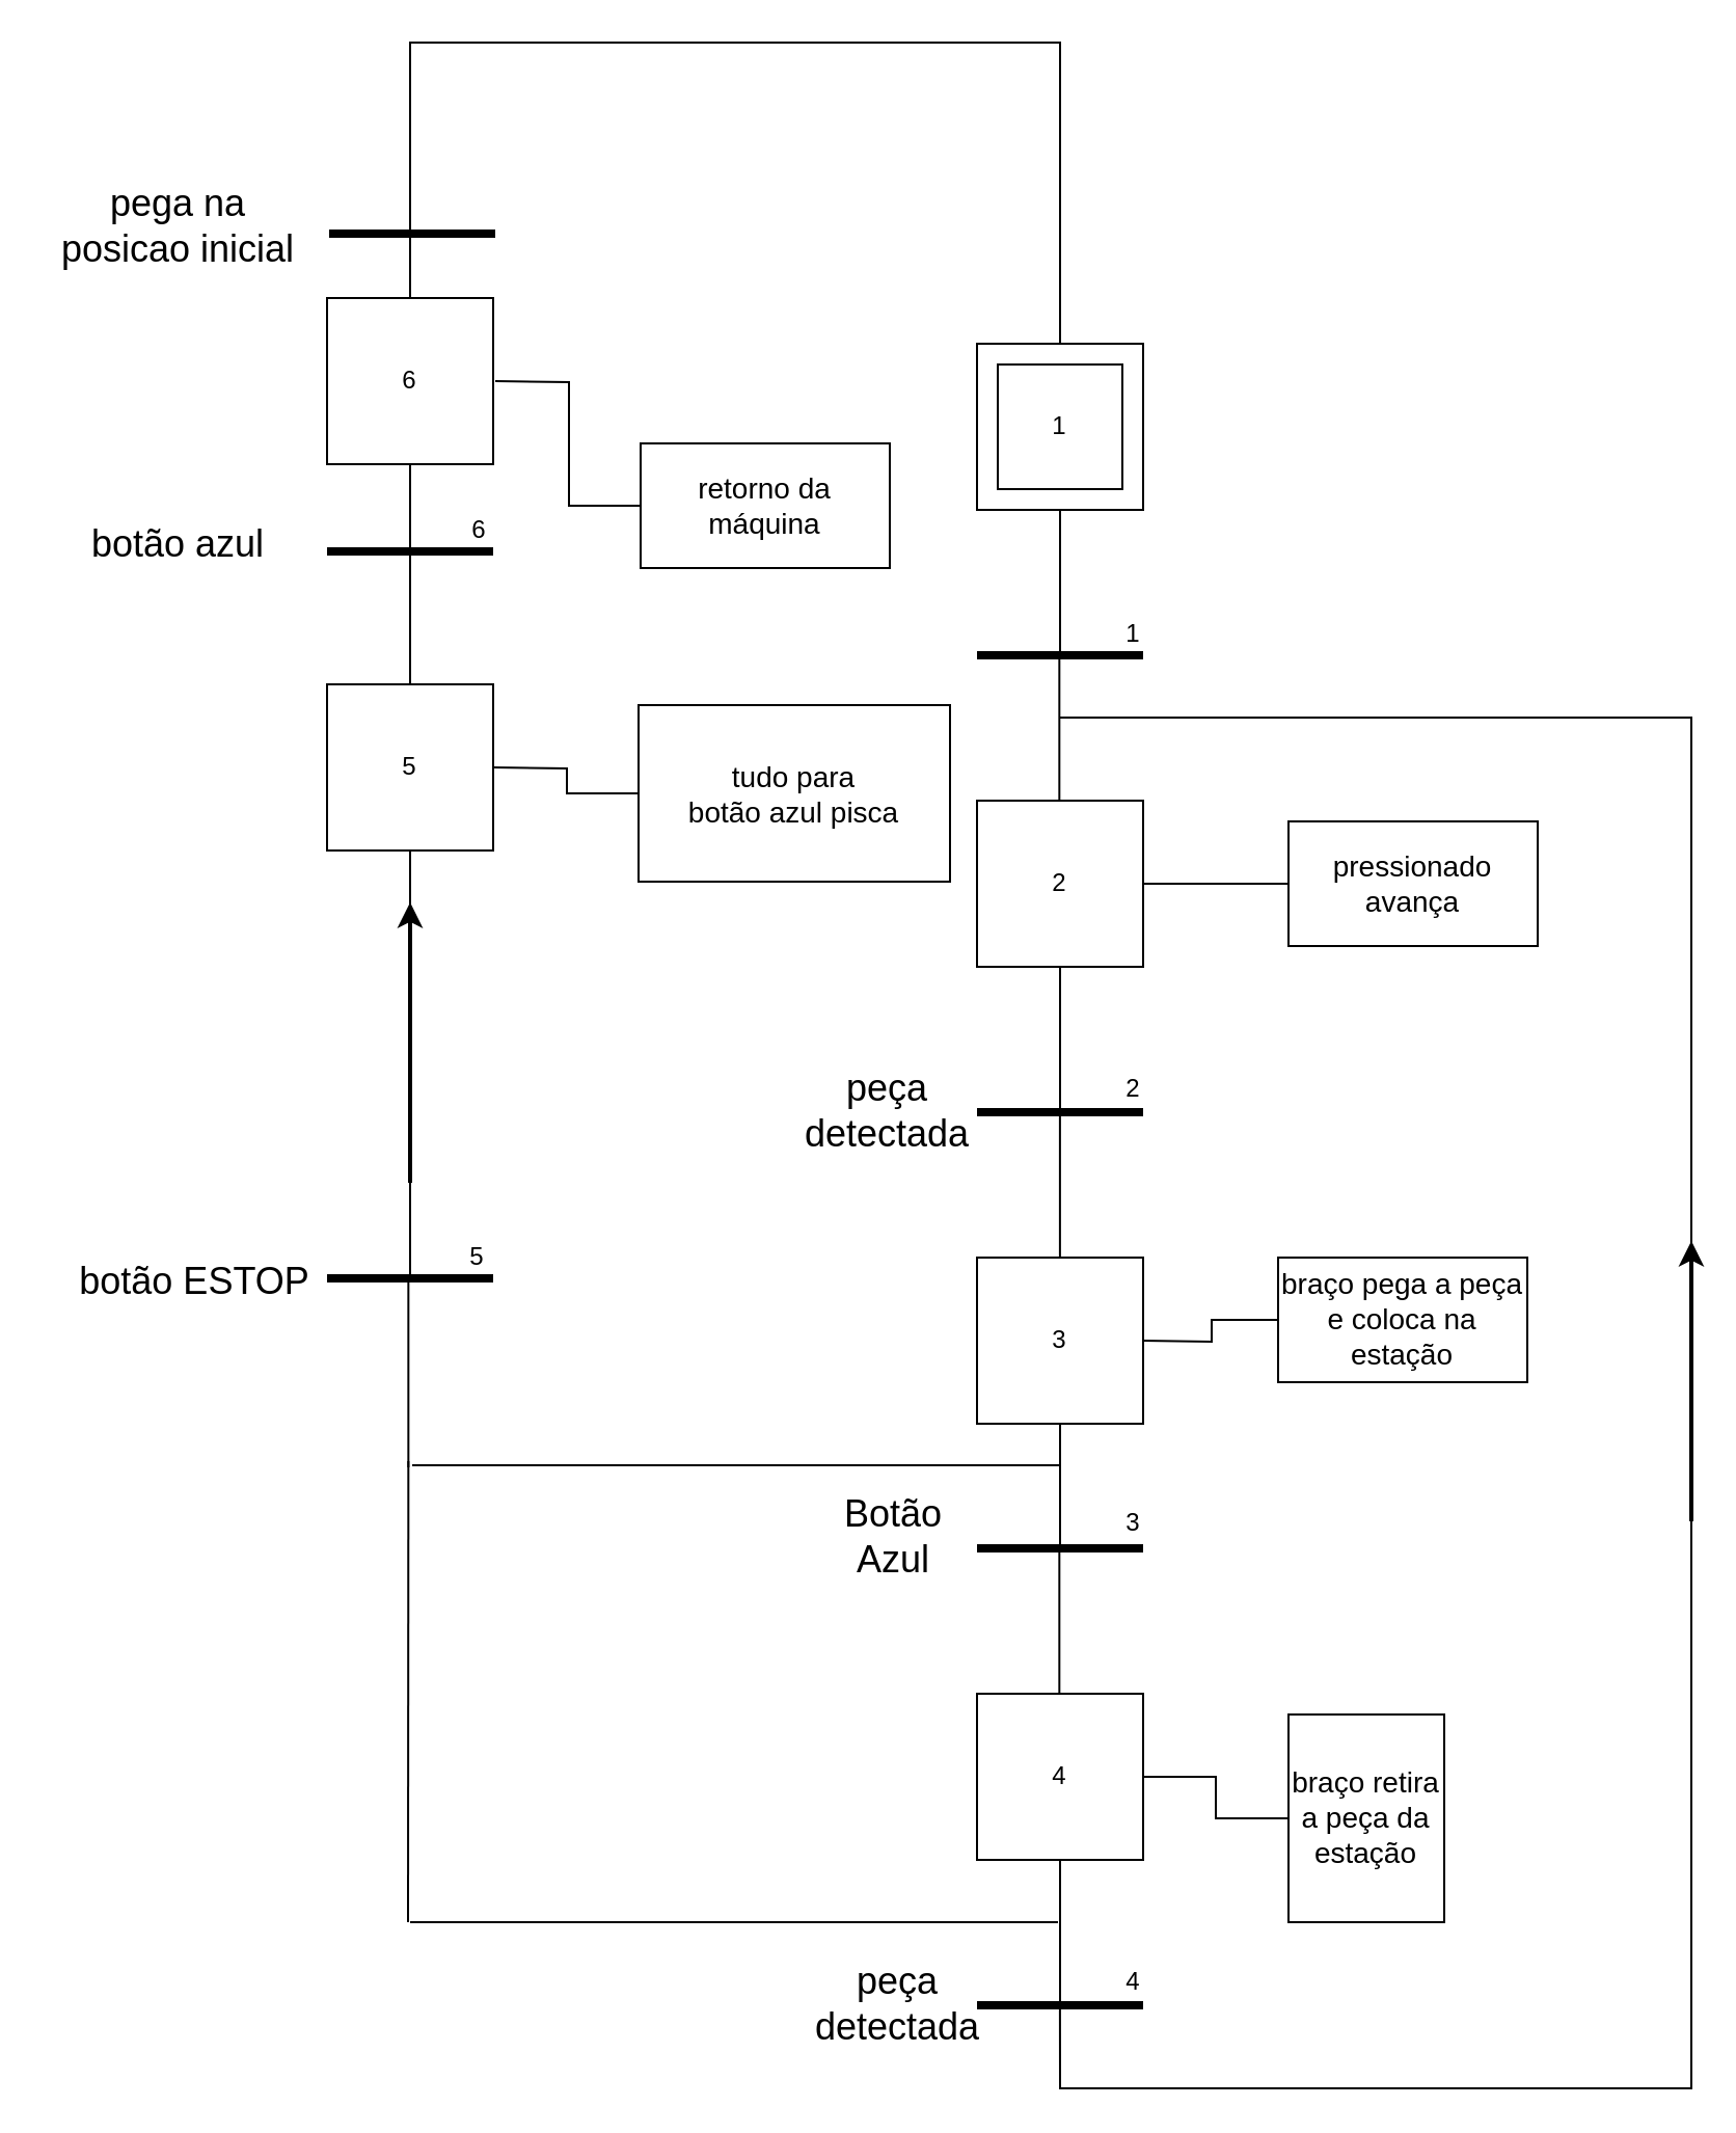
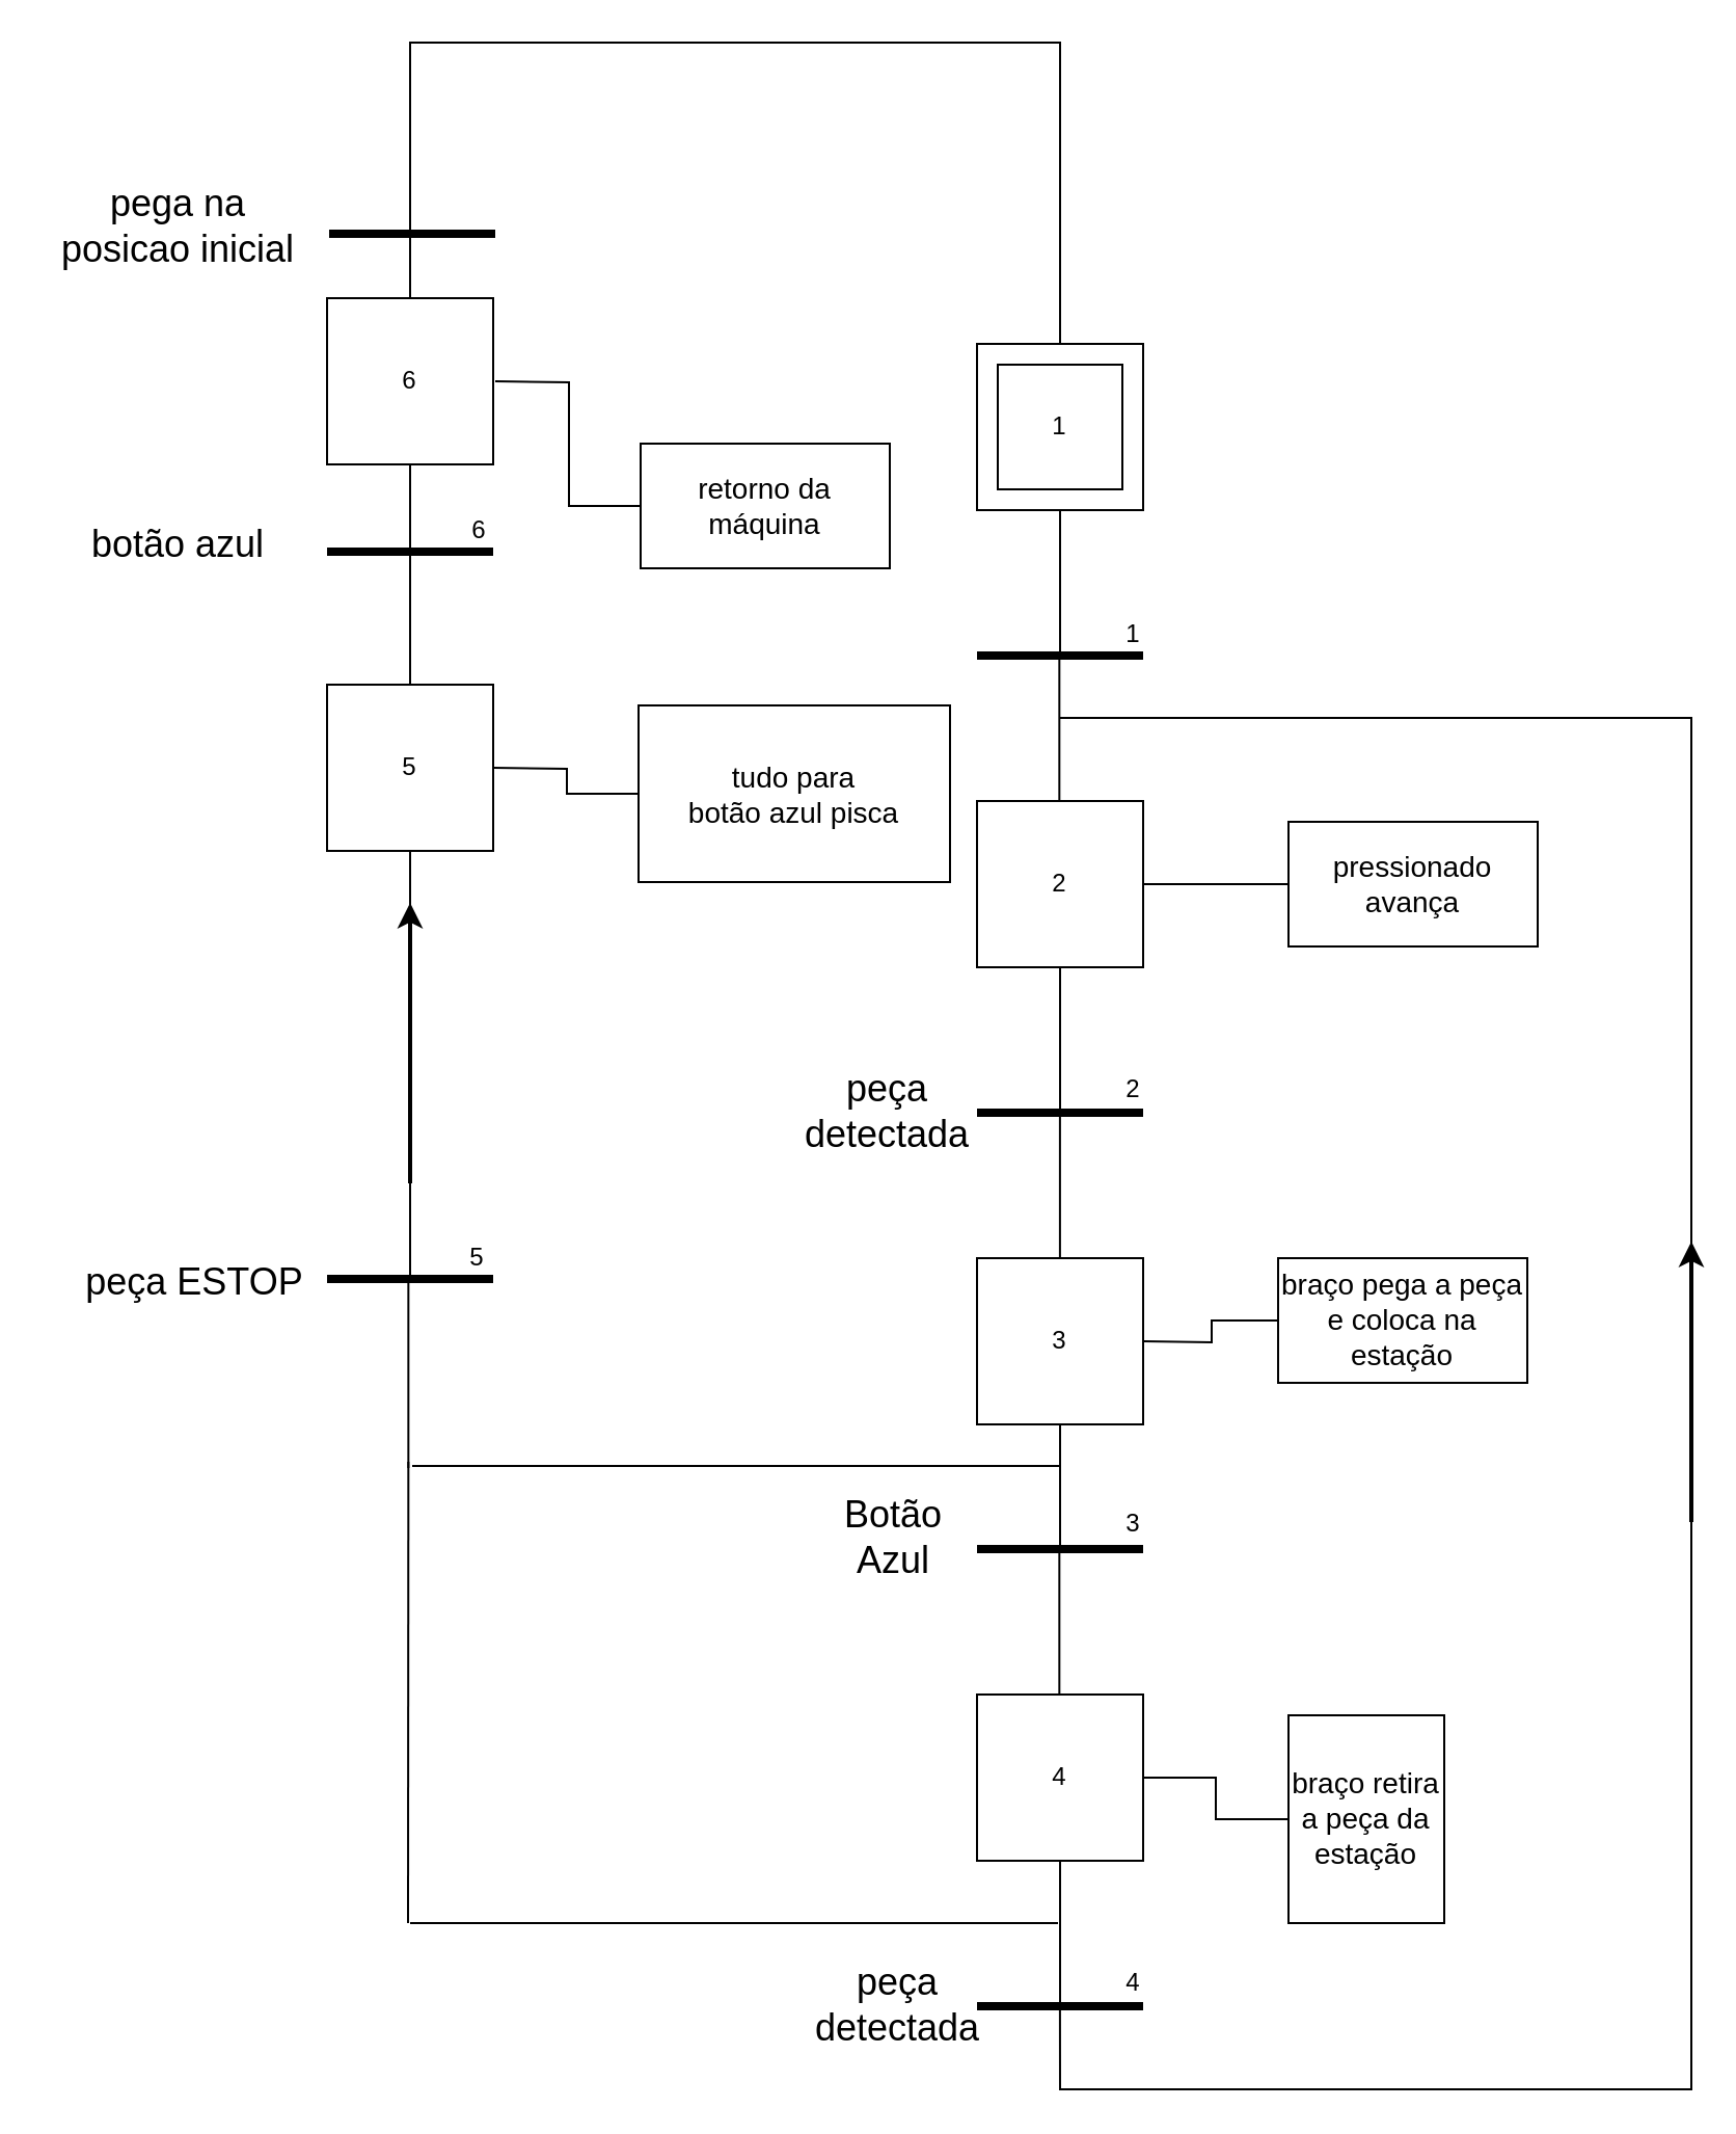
- <mxCell id="39" value="&lt;font style=&quot;font-size: 18px;&quot;&gt;botão ESTOP&lt;/font&gt;" style="text;html=1;align=center;verticalAlign=middle;resizable=0;points=[];autosize=1;strokeColor=none;fillColor=none;" parent="2" vertex="1"><mxGeometry x="-42" y="580" width="129" height="34" as="geometry" /></mxCell>
+ <mxCell id="39" value="&lt;font style=&quot;font-size: 18px;&quot;&gt;peça ESTOP&lt;/font&gt;" style="text;html=1;align=center;verticalAlign=middle;resizable=0;points=[];autosize=1;strokeColor=none;fillColor=none;" parent="2" vertex="1"><mxGeometry x="-42" y="580" width="129" height="34" as="geometry" /></mxCell>
